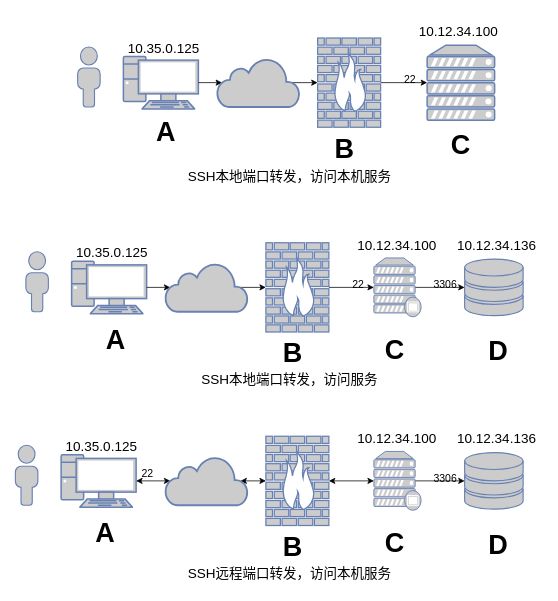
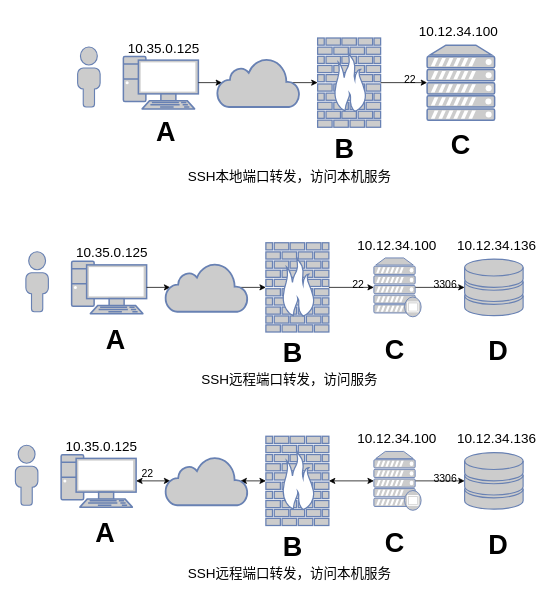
- <mxCell id="33" value="SSH本地端口转发，访问服务" style="text;html=1;strokeColor=none;fillColor=none;align=center;verticalAlign=middle;whiteSpace=wrap;rounded=0;fontSize=18;" parent="1" vertex="1"><mxGeometry x="243" y="491" width="286" height="30" as="geometry" /></mxCell>
+ <mxCell id="33" value="SSH远程端口转发，访问服务" style="text;html=1;strokeColor=none;fillColor=none;align=center;verticalAlign=middle;whiteSpace=wrap;rounded=0;fontSize=18;" parent="1" vertex="1"><mxGeometry x="243" y="491" width="286" height="30" as="geometry" /></mxCell>
